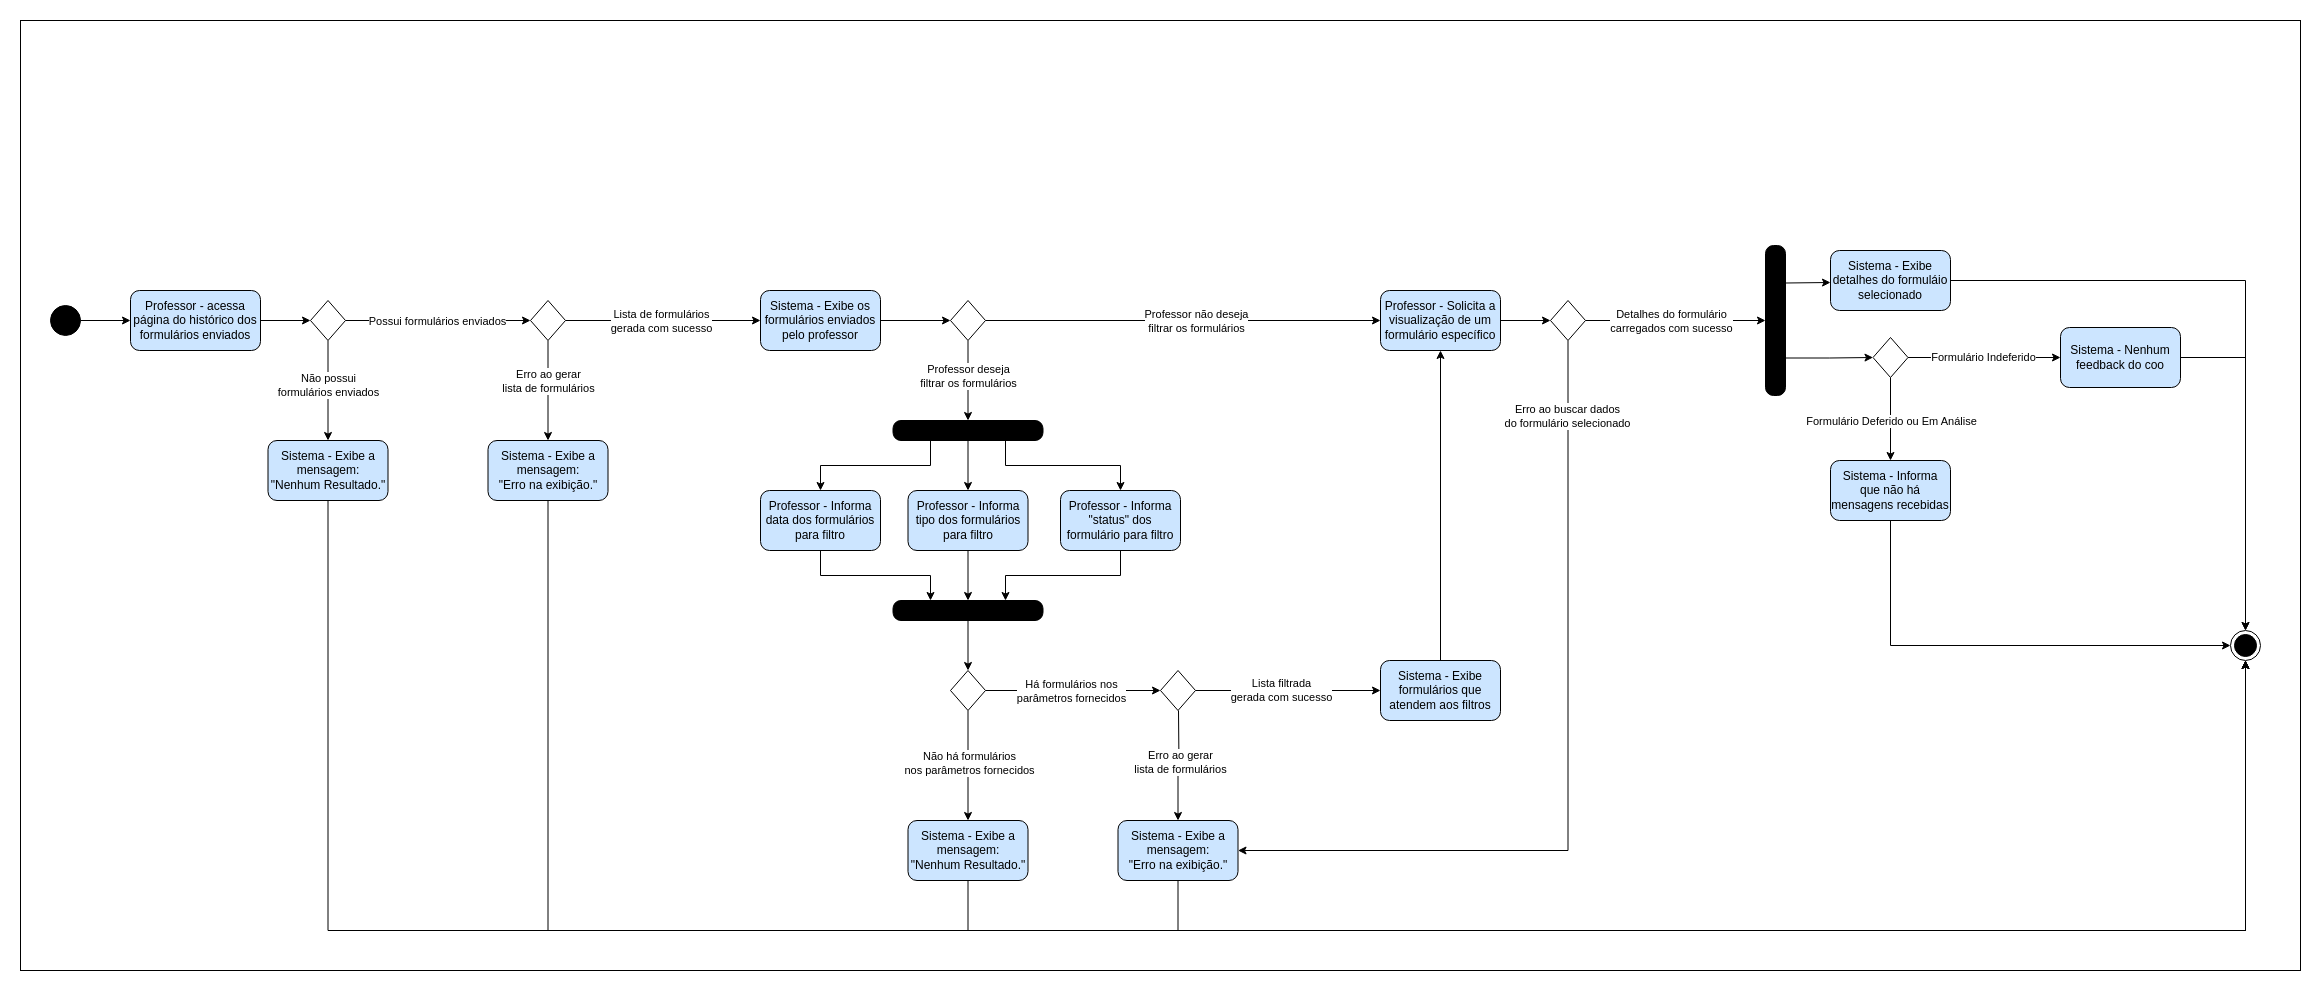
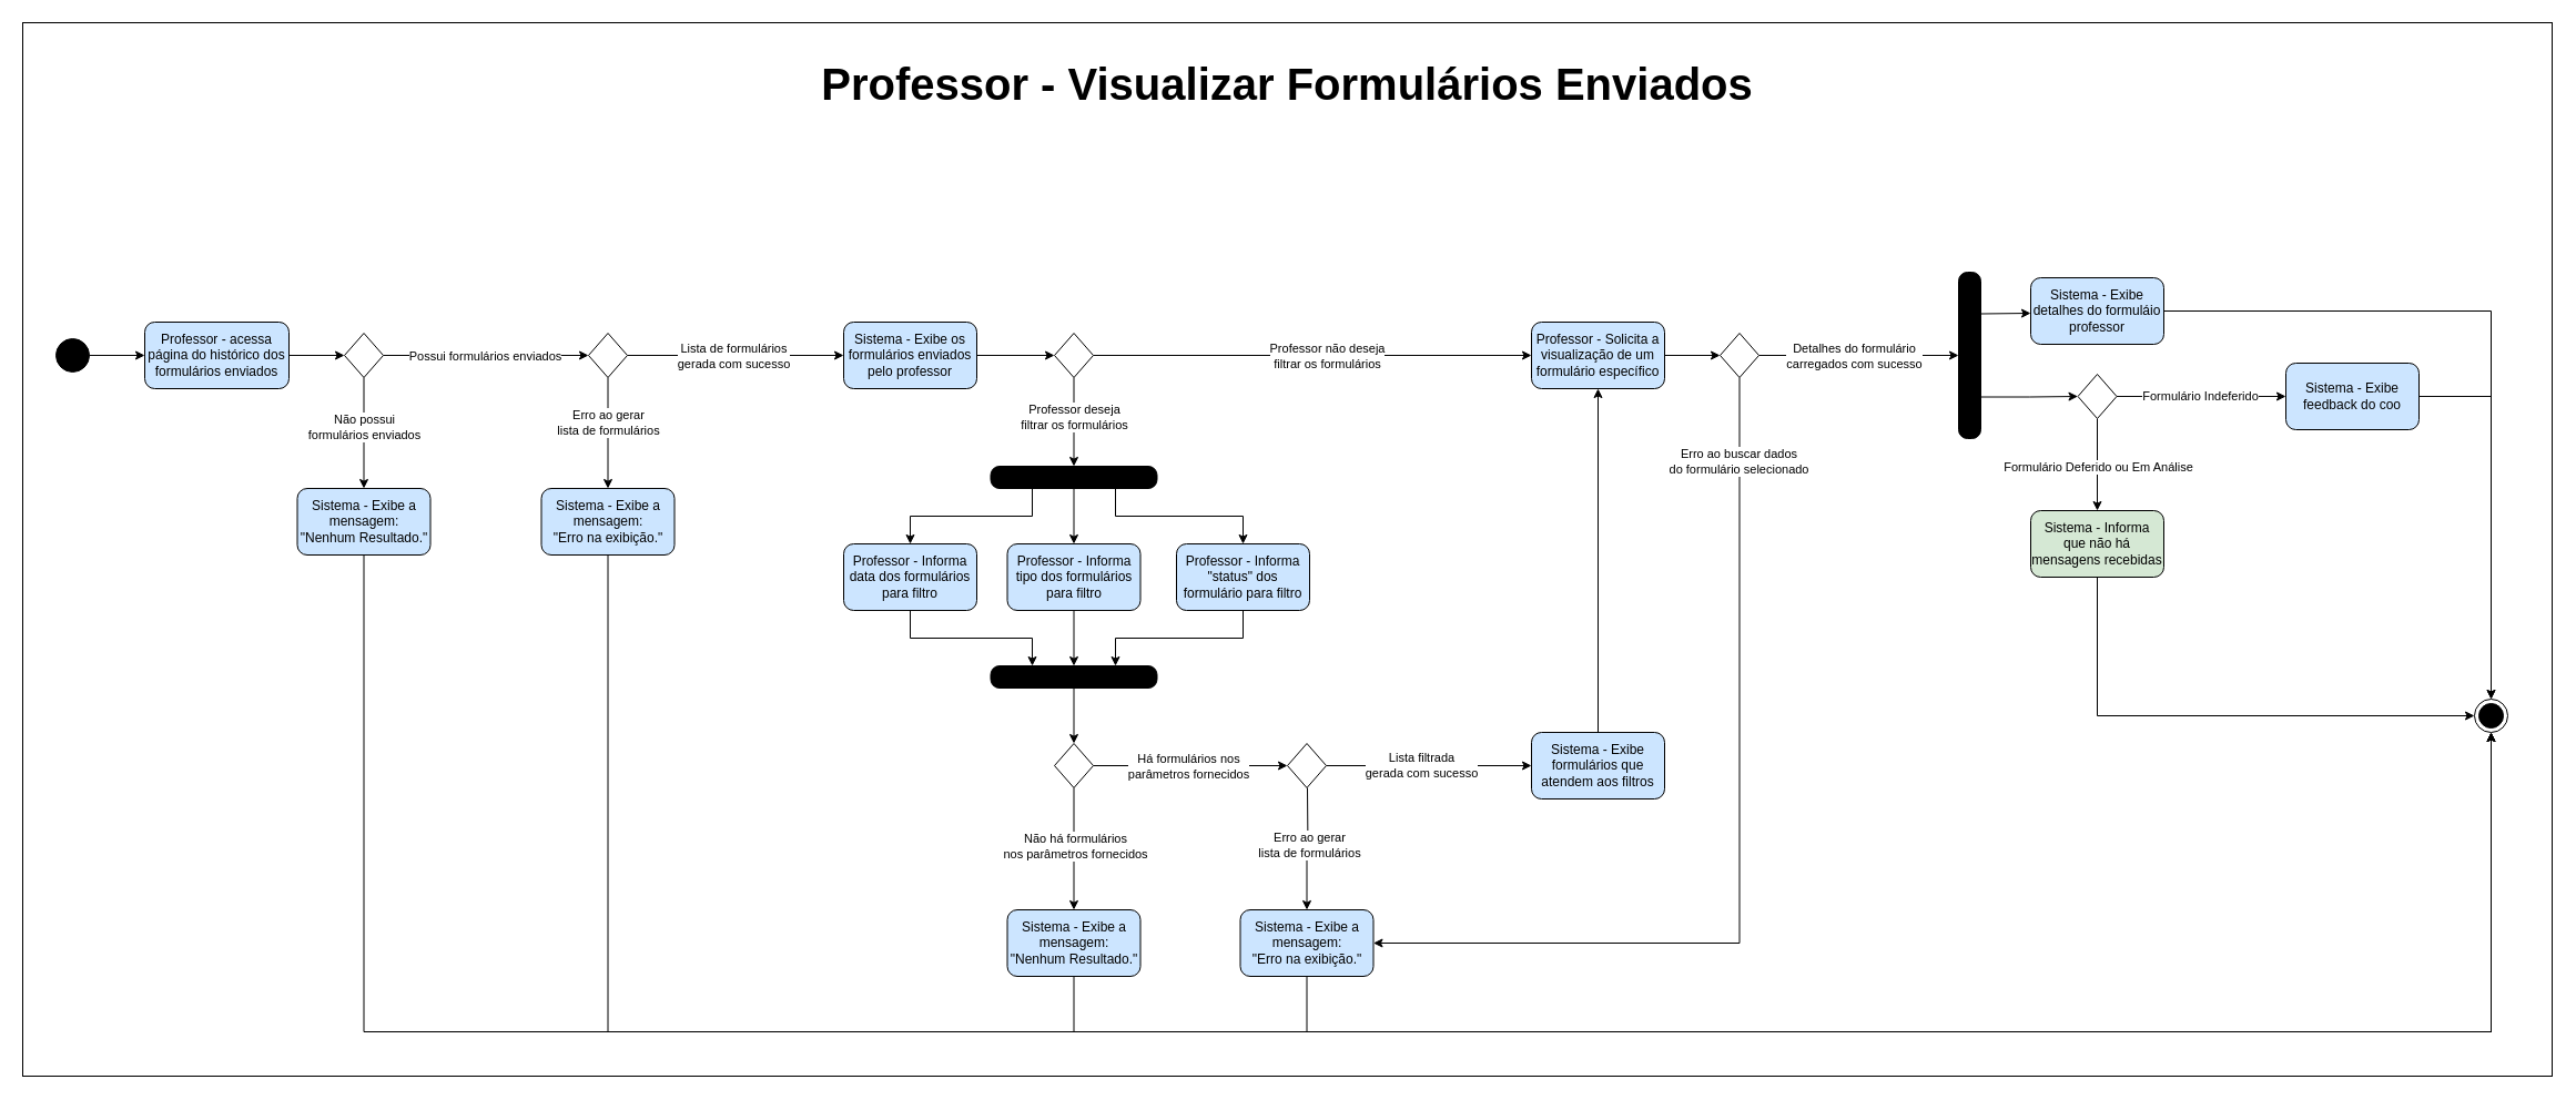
+ <mxCell id="17" value="&lt;span style=&quot;font-size: 40px;&quot;&gt;&lt;b&gt;Professor - Visualizar Formulários Enviados&lt;/b&gt;&lt;/span&gt;" style="text;html=1;align=center;verticalAlign=middle;whiteSpace=wrap;rounded=0;" parent="1" vertex="1"><mxGeometry x="20" y="60" width="2280" height="30" as="geometry" /></mxCell>
- <mxCell id="71" value="Sistema - Exibe detalhes do formuláio selecionado" style="rounded=1;whiteSpace=wrap;html=1;fillColor=#CCE5FF;" vertex="1" parent="1"><mxGeometry x="1830" y="250" width="120" height="60" as="geometry" /></mxCell>
+ <mxCell id="71" value="Sistema - Exibe detalhes do formuláio professor" style="rounded=1;whiteSpace=wrap;html=1;fillColor=#CCE5FF;" vertex="1" parent="1"><mxGeometry x="1830" y="250" width="120" height="60" as="geometry" /></mxCell>
- <mxCell id="73" value="Sistema - Nenhum feedback do coo" style="rounded=1;whiteSpace=wrap;html=1;fillColor=#CCE5FF;" vertex="1" parent="1"><mxGeometry x="2060" y="327" width="120" height="60" as="geometry" /></mxCell>
+ <mxCell id="73" value="Sistema - Exibe feedback do coo" style="rounded=1;whiteSpace=wrap;html=1;fillColor=#CCE5FF;" vertex="1" parent="1"><mxGeometry x="2060" y="327" width="120" height="60" as="geometry" /></mxCell>
- <mxCell id="80" value="Sistema - Informa que não há mensagens recebidas" style="rounded=1;whiteSpace=wrap;html=1;fillColor=#CCE5FF;" vertex="1" parent="1"><mxGeometry x="1830" y="460" width="120" height="60" as="geometry" /></mxCell>
+ <mxCell id="80" value="Sistema - Informa que não há mensagens recebidas" style="rounded=1;whiteSpace=wrap;html=1;fillColor=#d5e8d4;" vertex="1" parent="1"><mxGeometry x="1830" y="460" width="120" height="60" as="geometry" /></mxCell>
